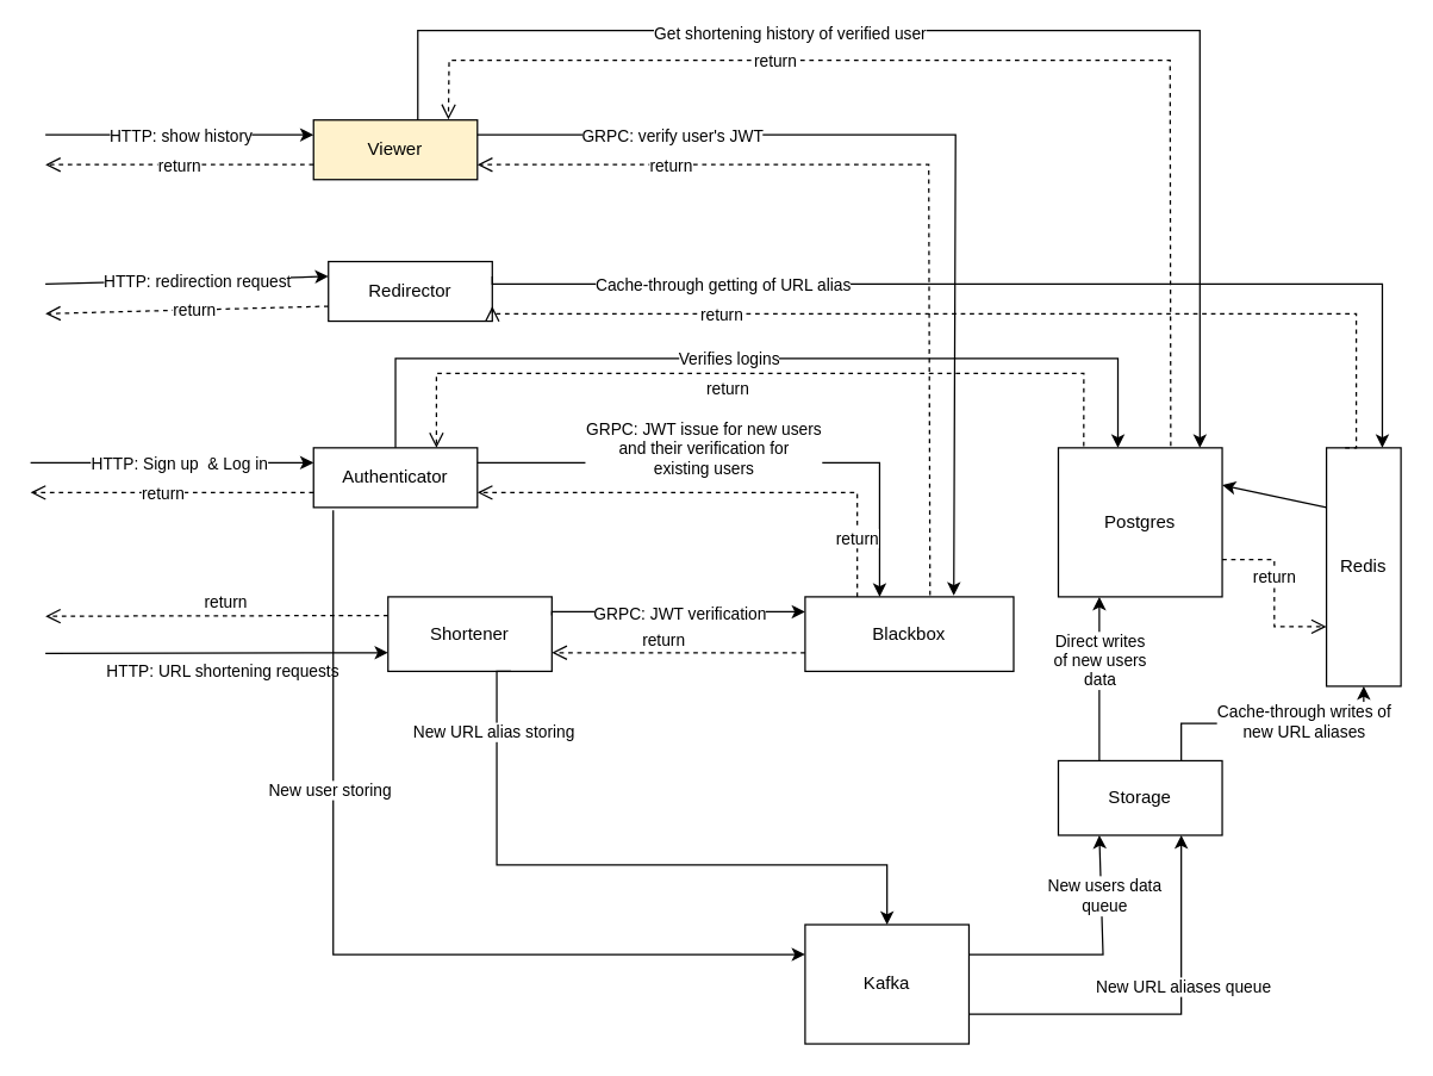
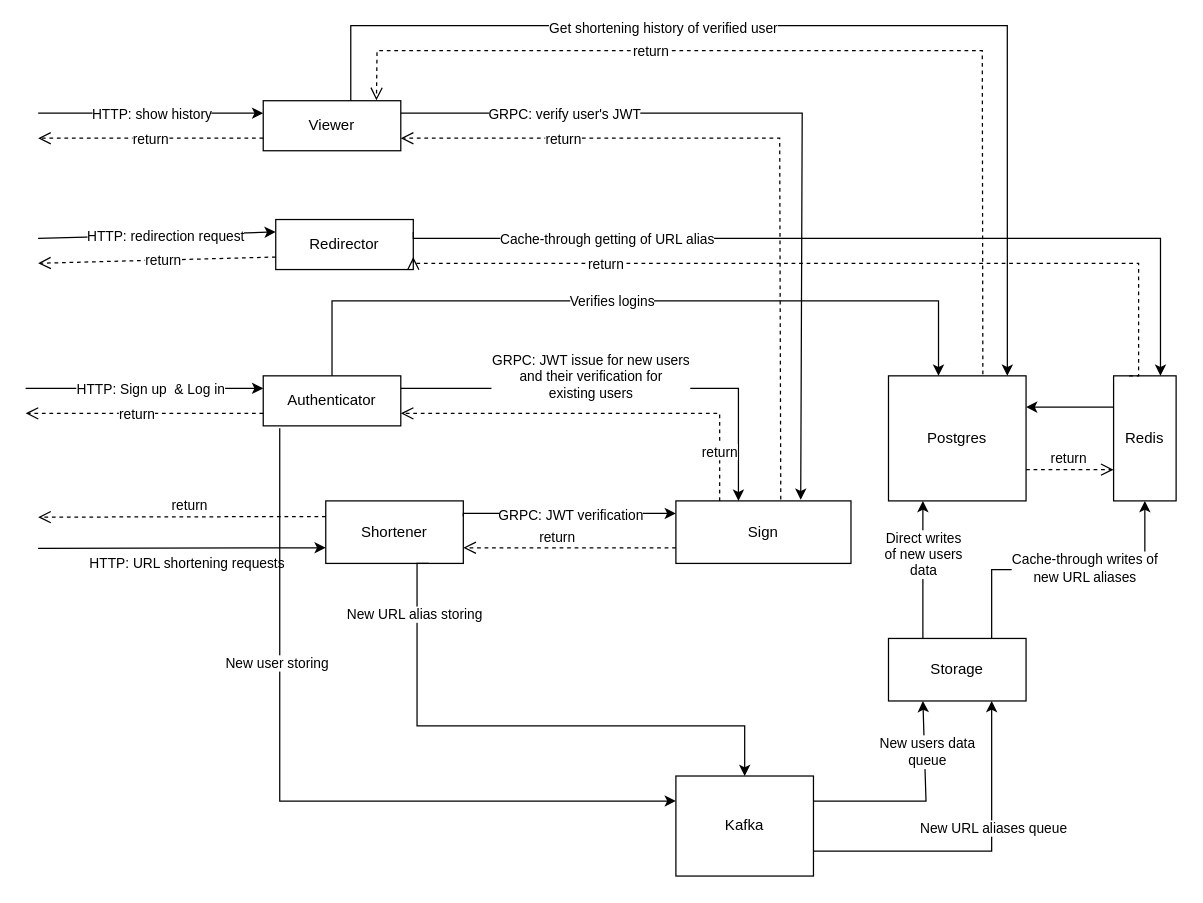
- <mxCell id="45" value="&lt;div&gt;Viewer&lt;/div&gt;" style="rounded=0;whiteSpace=wrap;html=1;fillColor=#fff2cc;" vertex="1" parent="1"><mxGeometry x="210" y="80" width="110" height="40" as="geometry" /></mxCell>
+ <mxCell id="45" value="&lt;div&gt;Viewer&lt;/div&gt;" style="rounded=0;whiteSpace=wrap;html=1;" vertex="1" parent="1"><mxGeometry x="210" y="80" width="110" height="40" as="geometry" /></mxCell>
- <mxCell id="38" value="return" style="html=1;verticalAlign=bottom;endArrow=open;dashed=1;endSize=8;rounded=0;exitX=0.155;exitY=-0.01;exitDx=0;exitDy=0;edgeStyle=orthogonalEdgeStyle;entryX=0.75;entryY=0;entryDx=0;entryDy=0;exitPerimeter=0;" parent="1" source="6" target="4" edge="1"><mxGeometry x="0.08" y="20" relative="1" as="geometry"><mxPoint x="730" y="260" as="sourcePoint" /><mxPoint x="650" y="260" as="targetPoint" /><Array as="points"><mxPoint x="727" y="250" /><mxPoint x="293" y="250" /></Array><mxPoint as="offset" /></mxGeometry></mxCell>
- <mxCell id="8" value="Redis" style="html=1;whiteSpace=wrap;" parent="1" vertex="1"><mxGeometry x="890" y="300" width="50" height="160" as="geometry" /></mxCell>
+ <mxCell id="8" value="Redis" style="html=1;whiteSpace=wrap;" parent="1" vertex="1"><mxGeometry x="890" y="300" width="50" height="100" as="geometry" /></mxCell>
- <mxCell id="5" value="Blackbox" style="html=1;whiteSpace=wrap;" parent="1" vertex="1"><mxGeometry x="540" y="400" width="140" height="50" as="geometry" /></mxCell>
+ <mxCell id="5" value="Sign" style="html=1;whiteSpace=wrap;" parent="1" vertex="1"><mxGeometry x="540" y="400" width="140" height="50" as="geometry" /></mxCell>
